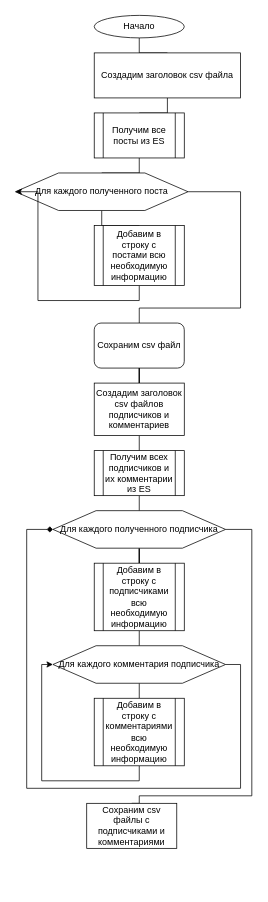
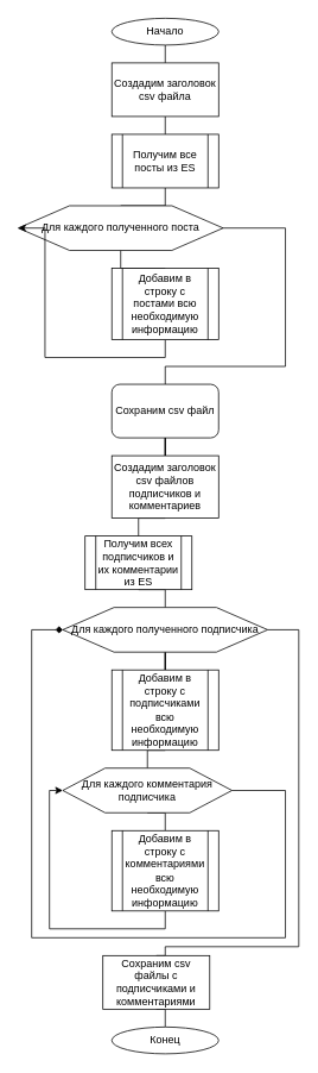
- <mxCell id="5" value="Создадим заголовок csv файла" style="rounded=0;whiteSpace=wrap;html=1;" vertex="1" parent="1"><mxGeometry x="125" y="70" width="195" height="60" as="geometry" /></mxCell>
+ <mxCell id="5" value="Создадим заголовок csv файла" style="rounded=0;whiteSpace=wrap;html=1;" vertex="1" parent="1"><mxGeometry x="125" y="70" width="120" height="60" as="geometry" /></mxCell>
- <mxCell id="18" value="Получим всех подписчиков и их комментарии из ES" style="shape=process;whiteSpace=wrap;html=1;backgroundOutline=1;" vertex="1" parent="1"><mxGeometry x="125" y="600" width="120" height="60" as="geometry" /></mxCell>
+ <mxCell id="18" value="Получим всех подписчиков и их комментарии из ES" style="shape=process;whiteSpace=wrap;html=1;backgroundOutline=1;" vertex="1" parent="1"><mxGeometry x="95" y="600" width="120" height="60" as="geometry" /></mxCell>
- <mxCell id="28" value="Для каждого комментария подписчика" style="shape=hexagon;perimeter=hexagonPerimeter2;whiteSpace=wrap;html=1;" vertex="1" parent="1"><mxGeometry x="70" y="860" width="230" height="50" as="geometry" /></mxCell>
+ <mxCell id="28" value="Для каждого комментария подписчика" style="shape=hexagon;perimeter=hexagonPerimeter2;whiteSpace=wrap;html=1;" vertex="1" parent="1"><mxGeometry x="70" y="860" width="190" height="50" as="geometry" /></mxCell>
+ <mxCell id="24" style="edgeStyle=orthogonalEdgeStyle;rounded=0;orthogonalLoop=1;jettySize=auto;html=1;exitX=0.5;exitY=1;exitDx=0;exitDy=0;entryX=0.5;entryY=0;entryDx=0;entryDy=0;endArrow=none;endFill=0;" edge="1" parent="1" source="25" target="31"><mxGeometry relative="1" as="geometry" /></mxCell>
+ <mxCell id="31" value="Конец" style="ellipse;whiteSpace=wrap;html=1;" vertex="1" parent="1"><mxGeometry x="125" y="1150" width="120" height="30" as="geometry" /></mxCell>
